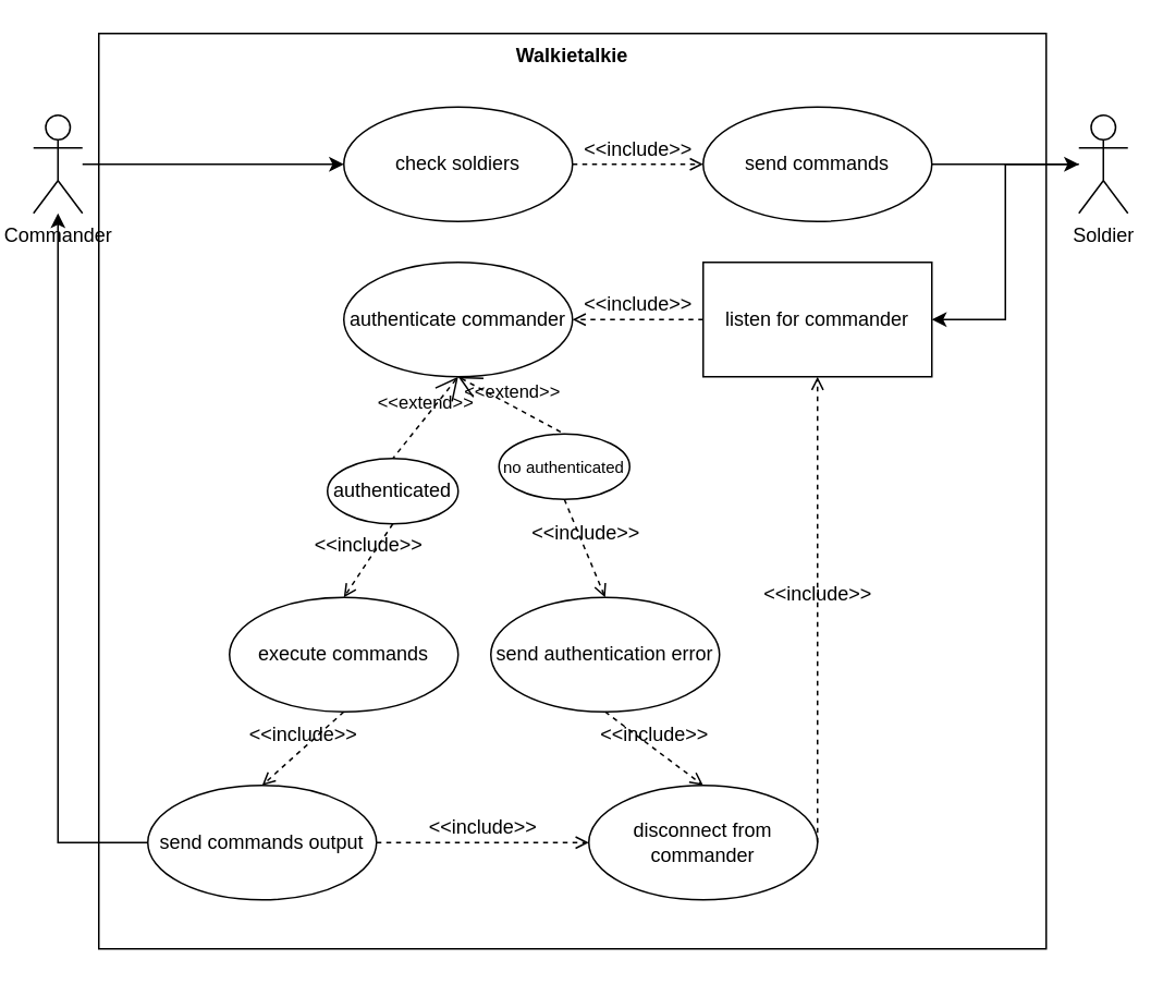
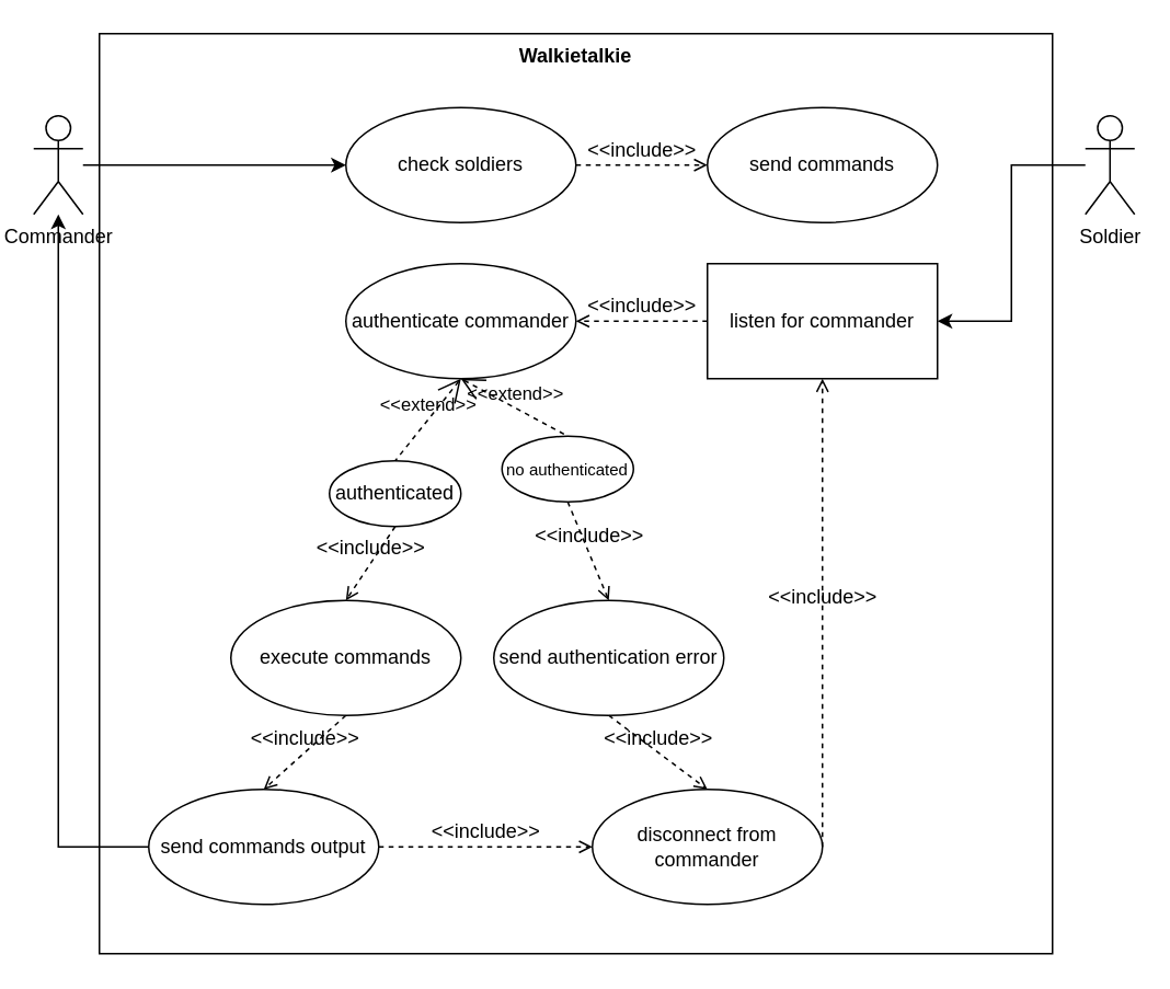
- <mxCell id="20" style="edgeStyle=orthogonalEdgeStyle;rounded=0;orthogonalLoop=1;jettySize=auto;html=1;fontSize=12;" parent="1" source="21" target="6" edge="1"><mxGeometry relative="1" as="geometry" /></mxCell>
